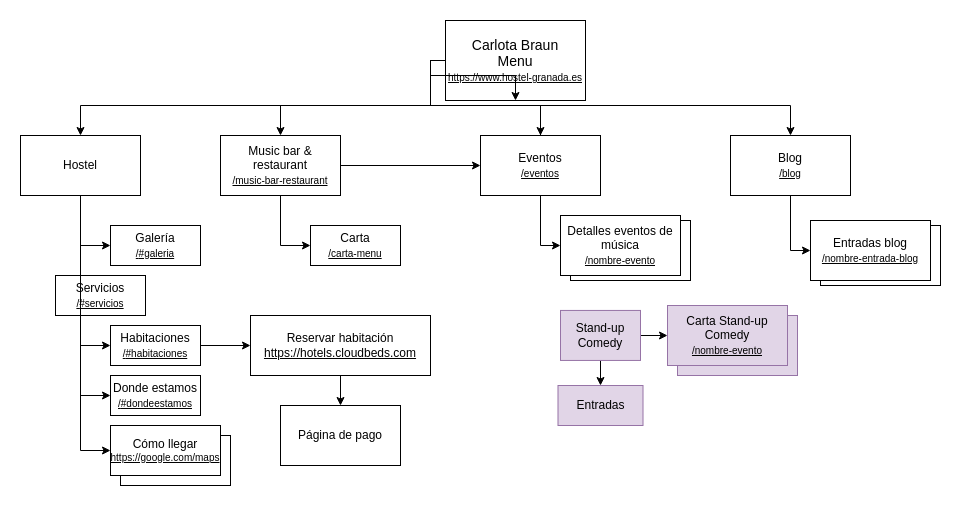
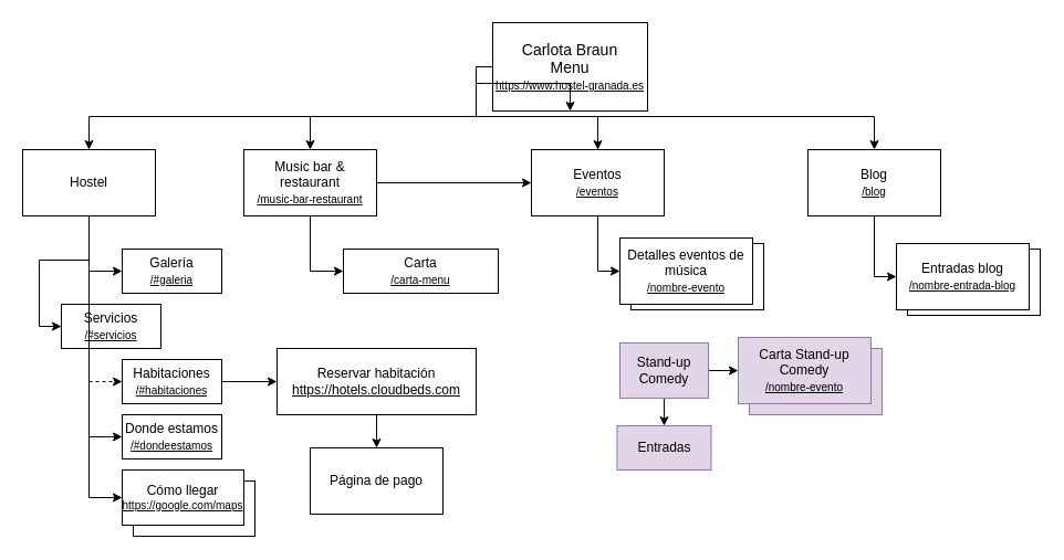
- <mxCell id="24" value="Carta&lt;br&gt;&lt;u&gt;&lt;font style=&quot;font-size: 10px&quot;&gt;/carta-menu&lt;/font&gt;&lt;/u&gt;" style="whiteSpace=wrap;html=1;" vertex="1" parent="1"><mxGeometry x="310" y="225" width="90" height="40" as="geometry" /></mxCell>
+ <mxCell id="24" value="Carta&lt;br&gt;&lt;u&gt;&lt;font style=&quot;font-size: 10px&quot;&gt;/carta-menu&lt;/font&gt;&lt;/u&gt;" style="whiteSpace=wrap;html=1;" vertex="1" parent="1"><mxGeometry x="310" y="225" width="140" height="40" as="geometry" /></mxCell>
+ <mxCell id="17" style="edgeStyle=orthogonalEdgeStyle;rounded=0;orthogonalLoop=1;jettySize=auto;html=1;entryX=0;entryY=0.5;entryDx=0;entryDy=0;" edge="1" parent="1" source="20" target="10"><mxGeometry relative="1" as="geometry" /></mxCell>
- <mxCell id="15" style="edgeStyle=orthogonalEdgeStyle;rounded=0;orthogonalLoop=1;jettySize=auto;html=1;" edge="1" parent="1" source="20" target="13"><mxGeometry relative="1" as="geometry"><Array as="points"><mxPoint x="80" y="345" /></Array></mxGeometry></mxCell>
+ <mxCell id="15" style="edgeStyle=orthogonalEdgeStyle;rounded=0;orthogonalLoop=1;jettySize=auto;html=1;dashed=1;" edge="1" parent="1" source="20" target="13"><mxGeometry relative="1" as="geometry"><Array as="points"><mxPoint x="80" y="345" /></Array></mxGeometry></mxCell>
